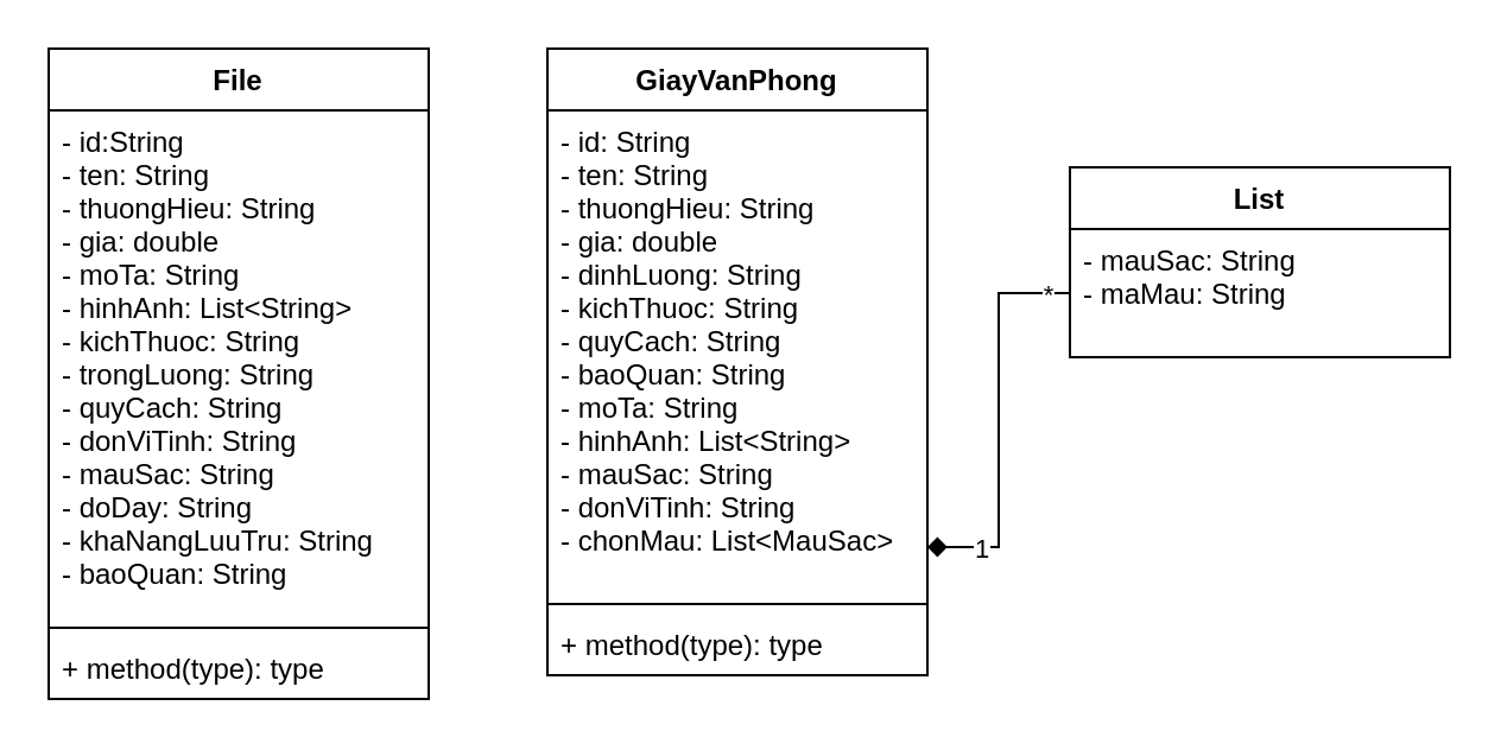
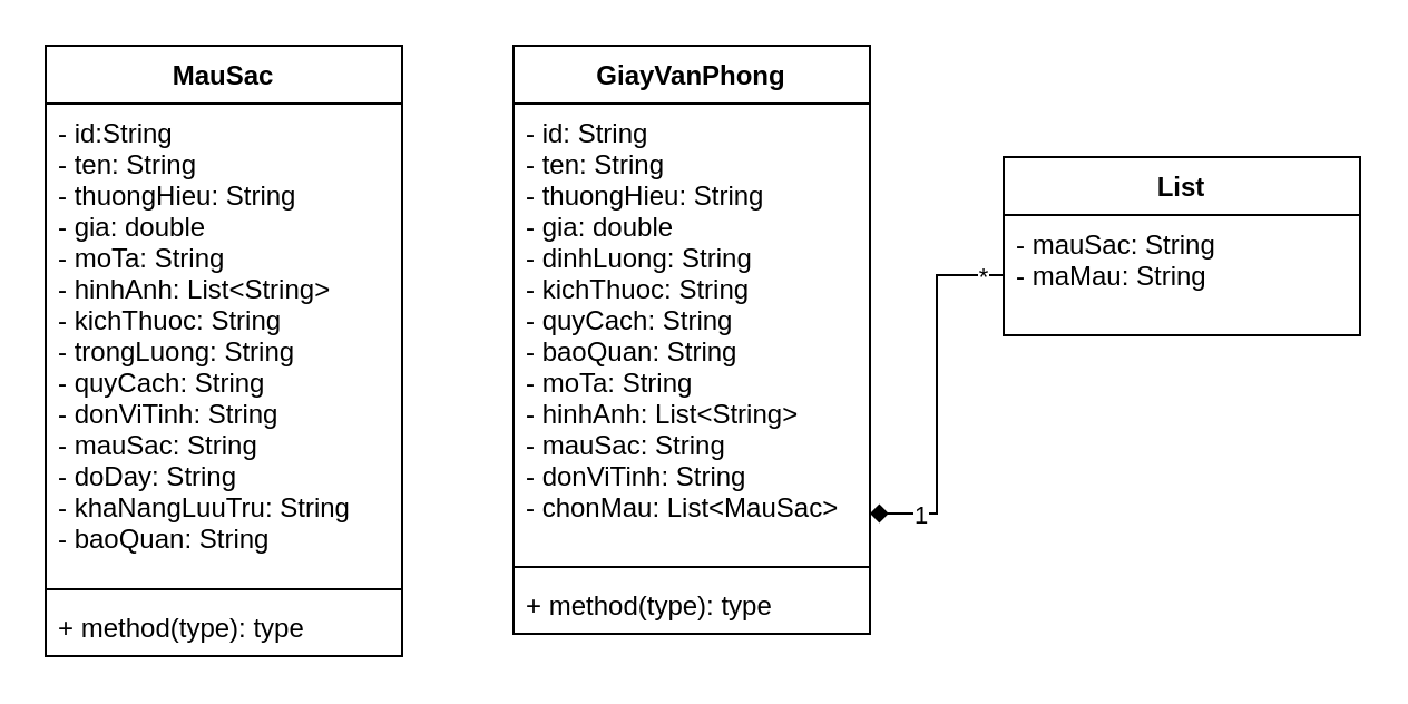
- <mxCell id="11" value="File" style="swimlane;fontStyle=1;align=center;verticalAlign=top;childLayout=stackLayout;horizontal=1;startSize=26;horizontalStack=0;resizeParent=1;resizeParentMax=0;resizeLast=0;collapsible=1;marginBottom=0;" vertex="1" parent="1"><mxGeometry x="20" y="20" width="160" height="274" as="geometry" /></mxCell>
+ <mxCell id="11" value="MauSac" style="swimlane;fontStyle=1;align=center;verticalAlign=top;childLayout=stackLayout;horizontal=1;startSize=26;horizontalStack=0;resizeParent=1;resizeParentMax=0;resizeLast=0;collapsible=1;marginBottom=0;" vertex="1" parent="1"><mxGeometry x="20" y="20" width="160" height="274" as="geometry" /></mxCell>
